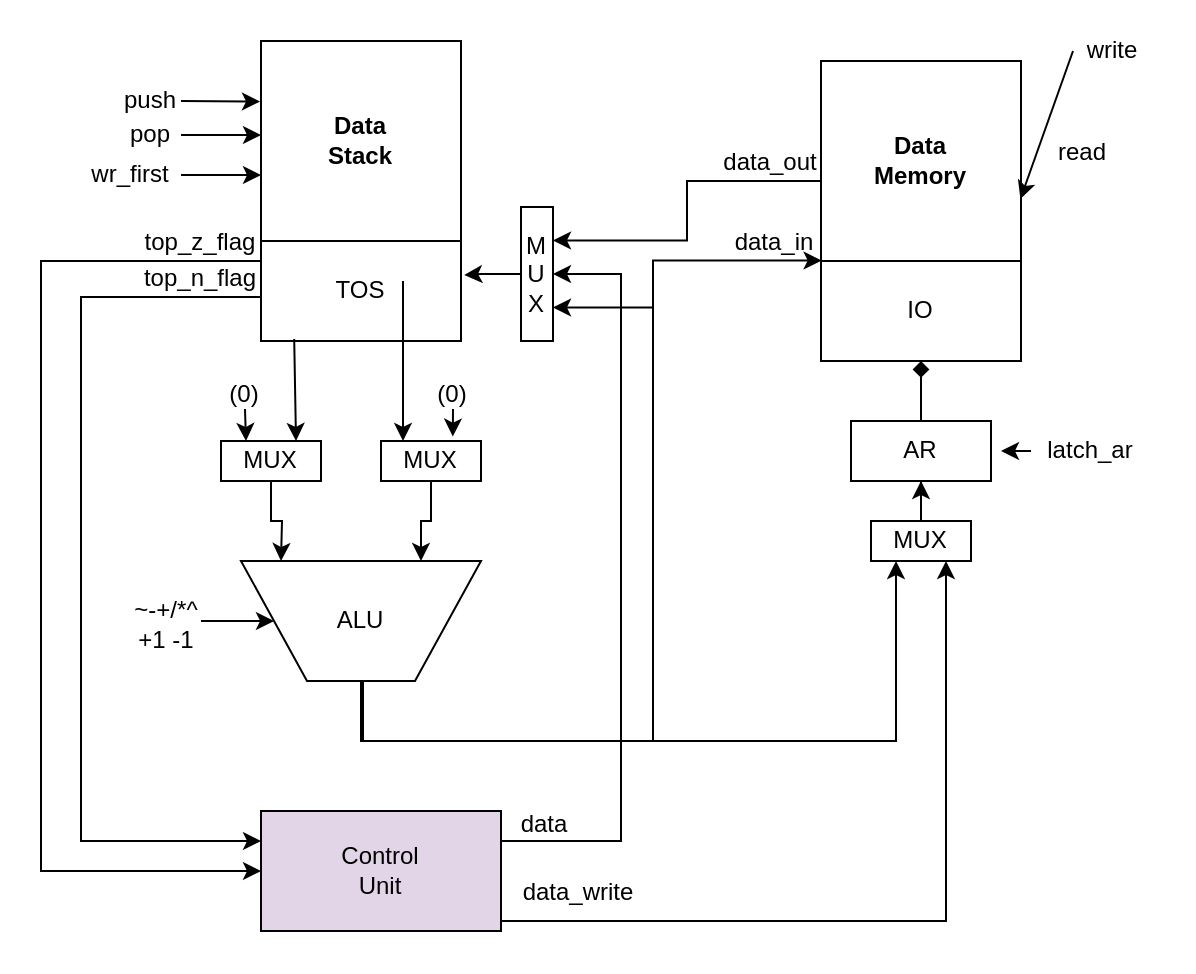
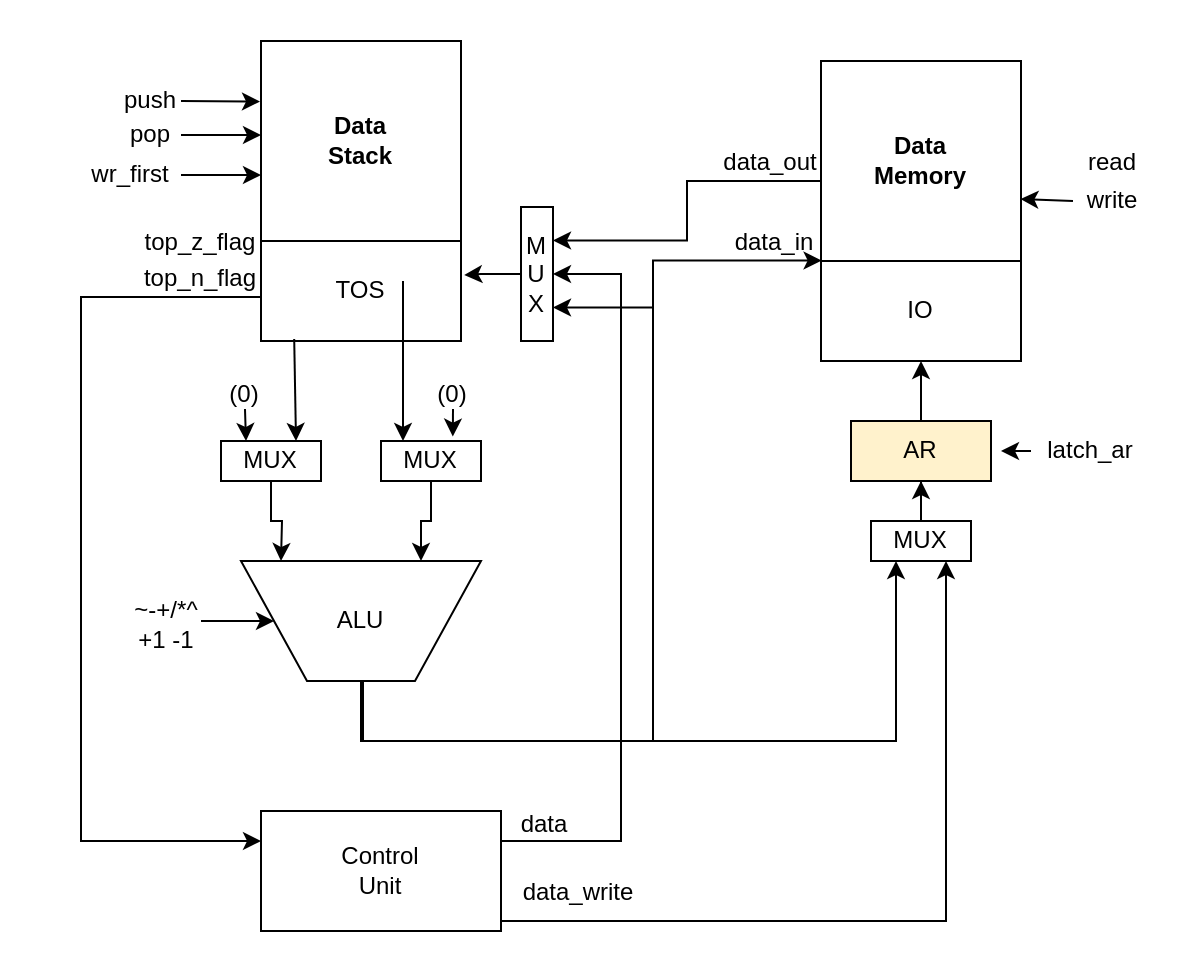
- <mxCell id="33" value="write" style="text;html=1;align=center;verticalAlign=middle;whiteSpace=wrap;rounded=0;" vertex="1" parent="1"><mxGeometry x="536" y="18" width="40" height="14" as="geometry" /></mxCell>
+ <mxCell id="33" value="write" style="text;html=1;align=center;verticalAlign=middle;whiteSpace=wrap;rounded=0;" vertex="1" parent="1"><mxGeometry x="536" y="93" width="40" height="14" as="geometry" /></mxCell>
- <mxCell id="32" value="read" style="text;html=1;align=center;verticalAlign=middle;whiteSpace=wrap;rounded=0;" vertex="1" parent="1"><mxGeometry x="521" y="69" width="40" height="14" as="geometry" /></mxCell>
+ <mxCell id="32" value="read" style="text;html=1;align=center;verticalAlign=middle;whiteSpace=wrap;rounded=0;" vertex="1" parent="1"><mxGeometry x="536" y="74" width="40" height="14" as="geometry" /></mxCell>
- <mxCell id="40" style="edgeStyle=orthogonalEdgeStyle;rounded=0;orthogonalLoop=1;jettySize=auto;html=1;entryX=0.5;entryY=1;entryDx=0;entryDy=0;entryPerimeter=0;endArrow=diamond;" edge="1" parent="1" source="39" target="31"><mxGeometry relative="1" as="geometry" /></mxCell>
+ <mxCell id="40" style="edgeStyle=orthogonalEdgeStyle;rounded=0;orthogonalLoop=1;jettySize=auto;html=1;entryX=0.5;entryY=1;entryDx=0;entryDy=0;entryPerimeter=0;" edge="1" parent="1" source="39" target="31"><mxGeometry relative="1" as="geometry" /></mxCell>
- <mxCell id="39" value="AR" style="rounded=0;whiteSpace=wrap;html=1;" vertex="1" parent="1"><mxGeometry x="425" y="210" width="70" height="30" as="geometry" /></mxCell>
+ <mxCell id="39" value="AR" style="rounded=0;whiteSpace=wrap;html=1;fillColor=#fff2cc;" vertex="1" parent="1"><mxGeometry x="425" y="210" width="70" height="30" as="geometry" /></mxCell>
- <mxCell id="46" style="edgeStyle=orthogonalEdgeStyle;rounded=0;orthogonalLoop=1;jettySize=auto;html=1;entryX=0;entryY=0.5;entryDx=0;entryDy=0;" edge="1" parent="1" source="3" target="45"><mxGeometry relative="1" as="geometry"><mxPoint x="40" y="220" as="targetPoint" /><Array as="points"><mxPoint x="20" y="130" /><mxPoint x="20" y="435" /></Array></mxGeometry></mxCell>
- <mxCell id="45" value="Control&lt;div&gt;Unit&lt;/div&gt;" style="rounded=0;whiteSpace=wrap;html=1;fillColor=#e1d5e7;" vertex="1" parent="1"><mxGeometry x="130" y="405" width="120" height="60" as="geometry" /></mxCell>
+ <mxCell id="45" value="Control&lt;div&gt;Unit&lt;/div&gt;" style="rounded=0;whiteSpace=wrap;html=1;" vertex="1" parent="1"><mxGeometry x="130" y="405" width="120" height="60" as="geometry" /></mxCell>
